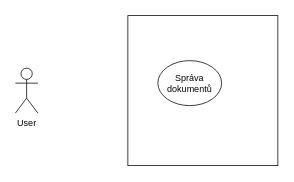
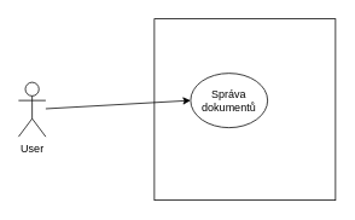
+ <mxCell id="5" value="" style="endArrow=classic;html=1;rounded=0;entryX=0;entryY=0.5;entryDx=0;entryDy=0;" edge="1" parent="1" source="3" target="4"><mxGeometry width="50" height="50" relative="1" as="geometry"><mxPoint x="310" y="210" as="sourcePoint" /><mxPoint x="360" y="160" as="targetPoint" /></mxGeometry></mxCell>
